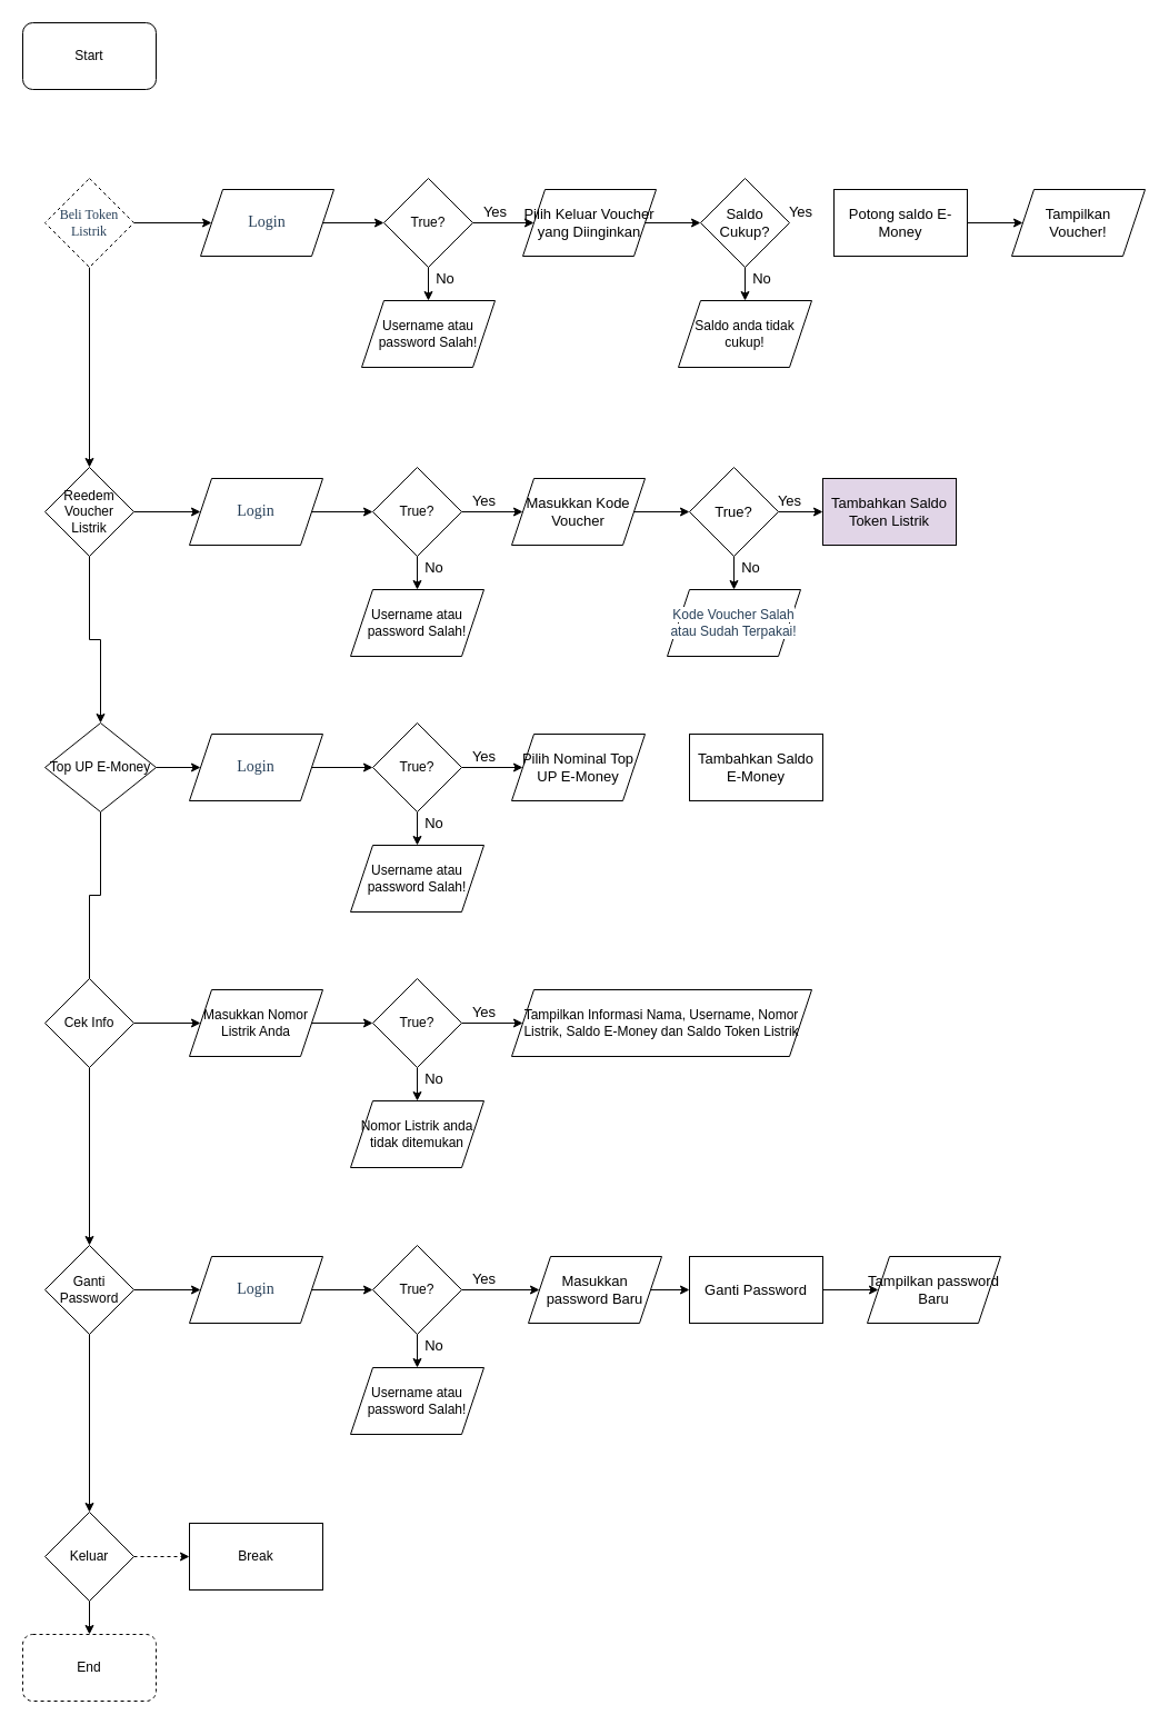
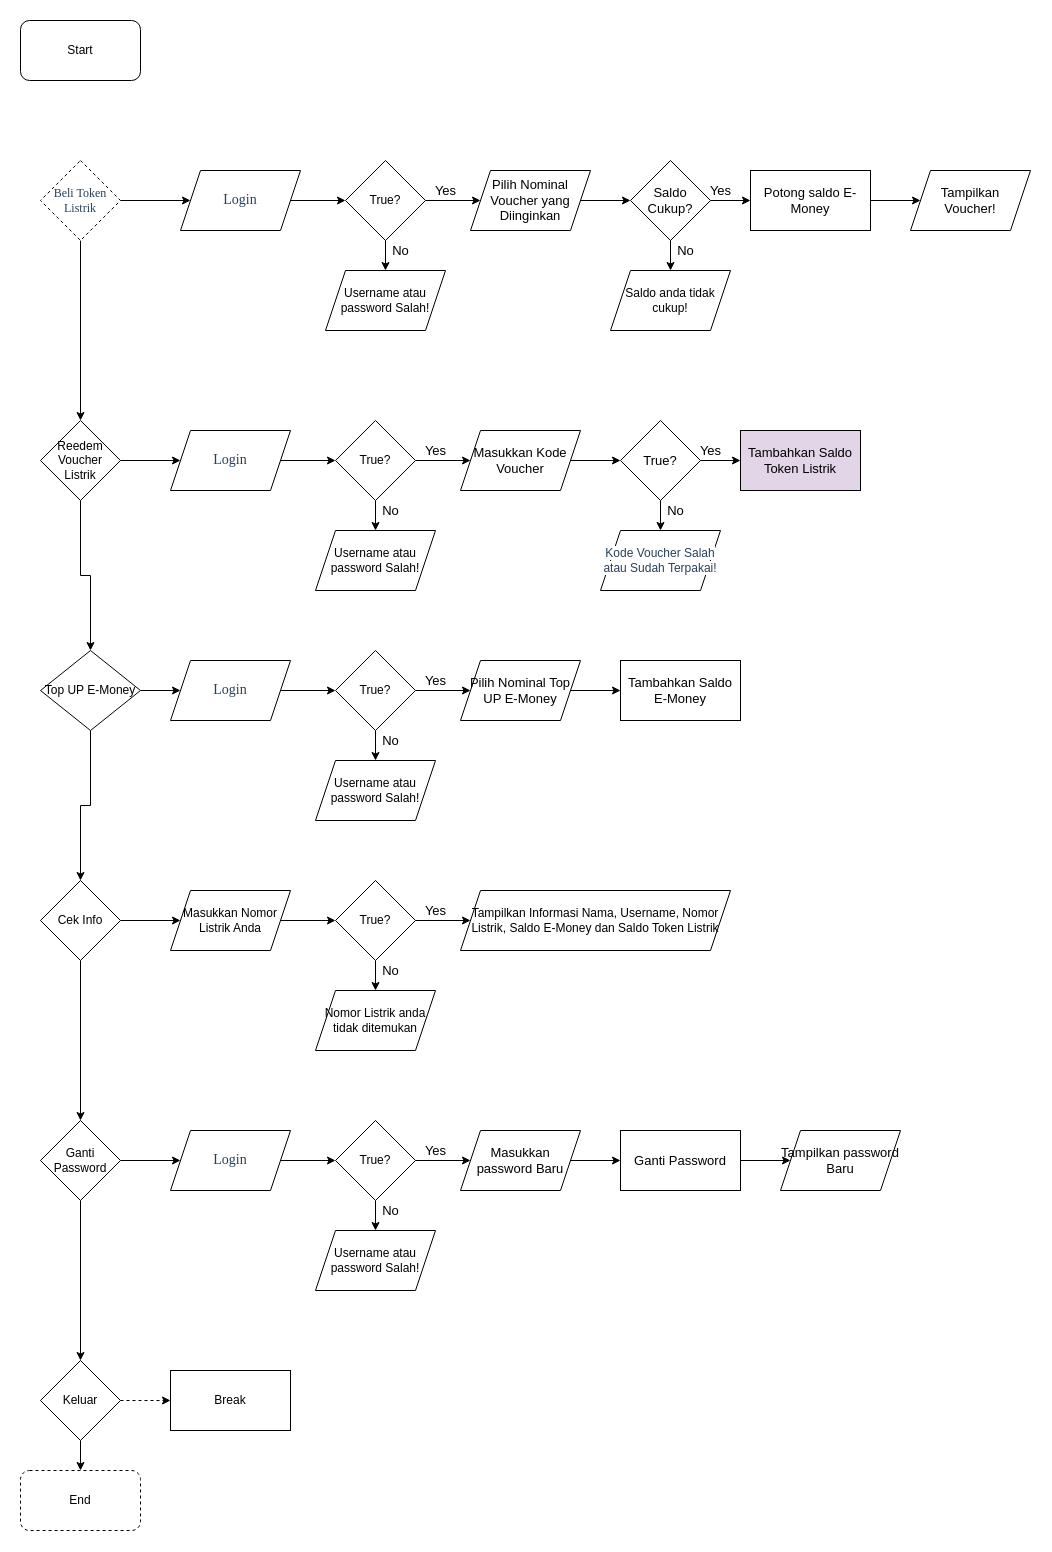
- <mxCell id="13" value="Pilih Keluar Voucher yang Diinginkan" style="shape=parallelogram;perimeter=parallelogramPerimeter;whiteSpace=wrap;html=1;fixedSize=1;fontSize=13;" parent="1" vertex="1"><mxGeometry x="470" y="170" width="120" height="60" as="geometry" /></mxCell>
+ <mxCell id="13" value="Pilih Nominal Voucher yang Diinginkan" style="shape=parallelogram;perimeter=parallelogramPerimeter;whiteSpace=wrap;html=1;fixedSize=1;fontSize=13;" parent="1" vertex="1"><mxGeometry x="470" y="170" width="120" height="60" as="geometry" /></mxCell>
+ <mxCell id="17" style="edgeStyle=orthogonalEdgeStyle;rounded=0;orthogonalLoop=1;jettySize=auto;html=1;entryX=0;entryY=0.5;entryDx=0;entryDy=0;fontSize=13;" parent="1" source="18" target="21" edge="1"><mxGeometry relative="1" as="geometry" /></mxCell>
+ <mxCell id="54" style="edgeStyle=orthogonalEdgeStyle;rounded=0;orthogonalLoop=1;jettySize=auto;html=1;entryX=0;entryY=0.5;entryDx=0;entryDy=0;fontFamily=Helvetica;fontSize=12;" parent="1" source="55" target="58" edge="1"><mxGeometry relative="1" as="geometry" /></mxCell>
- <mxCell id="46" style="edgeStyle=orthogonalEdgeStyle;rounded=0;orthogonalLoop=1;jettySize=auto;html=1;entryX=0.5;entryY=0;entryDx=0;entryDy=0;fontFamily=Helvetica;fontSize=12;endArrow=none;" edge="1" parent="1" source="47" target="61"><mxGeometry relative="1" as="geometry" /></mxCell>
+ <mxCell id="46" style="edgeStyle=orthogonalEdgeStyle;rounded=0;orthogonalLoop=1;jettySize=auto;html=1;entryX=0.5;entryY=0;entryDx=0;entryDy=0;fontFamily=Helvetica;fontSize=12;" edge="1" parent="1" source="47" target="61"><mxGeometry relative="1" as="geometry" /></mxCell>
- <mxCell id="81" value="Masukkan password Baru" style="shape=parallelogram;perimeter=parallelogramPerimeter;whiteSpace=wrap;html=1;fixedSize=1;fontSize=13;" vertex="1" parent="1"><mxGeometry x="475" y="1130" width="120" height="60" as="geometry" /></mxCell>
+ <mxCell id="81" value="Masukkan password Baru" style="shape=parallelogram;perimeter=parallelogramPerimeter;whiteSpace=wrap;html=1;fixedSize=1;fontSize=13;" vertex="1" parent="1"><mxGeometry x="460" y="1130" width="120" height="60" as="geometry" /></mxCell>
